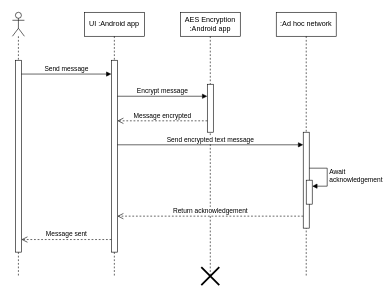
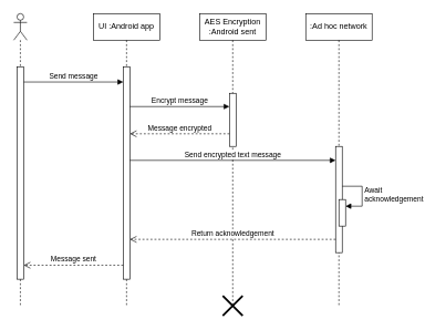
- <mxCell id="6" value="AES Encryption :Android app" style="shape=umlLifeline;perimeter=lifelinePerimeter;whiteSpace=wrap;html=1;container=1;dropTarget=0;collapsible=0;recursiveResize=0;outlineConnect=0;portConstraint=eastwest;newEdgeStyle={&quot;curved&quot;:0,&quot;rounded&quot;:0};" vertex="1" parent="1"><mxGeometry x="300" y="20" width="100" height="440" as="geometry" /></mxCell>
+ <mxCell id="6" value="AES Encryption :Android sent" style="shape=umlLifeline;perimeter=lifelinePerimeter;whiteSpace=wrap;html=1;container=1;dropTarget=0;collapsible=0;recursiveResize=0;outlineConnect=0;portConstraint=eastwest;newEdgeStyle={&quot;curved&quot;:0,&quot;rounded&quot;:0};" vertex="1" parent="1"><mxGeometry x="300" y="20" width="100" height="440" as="geometry" /></mxCell>
